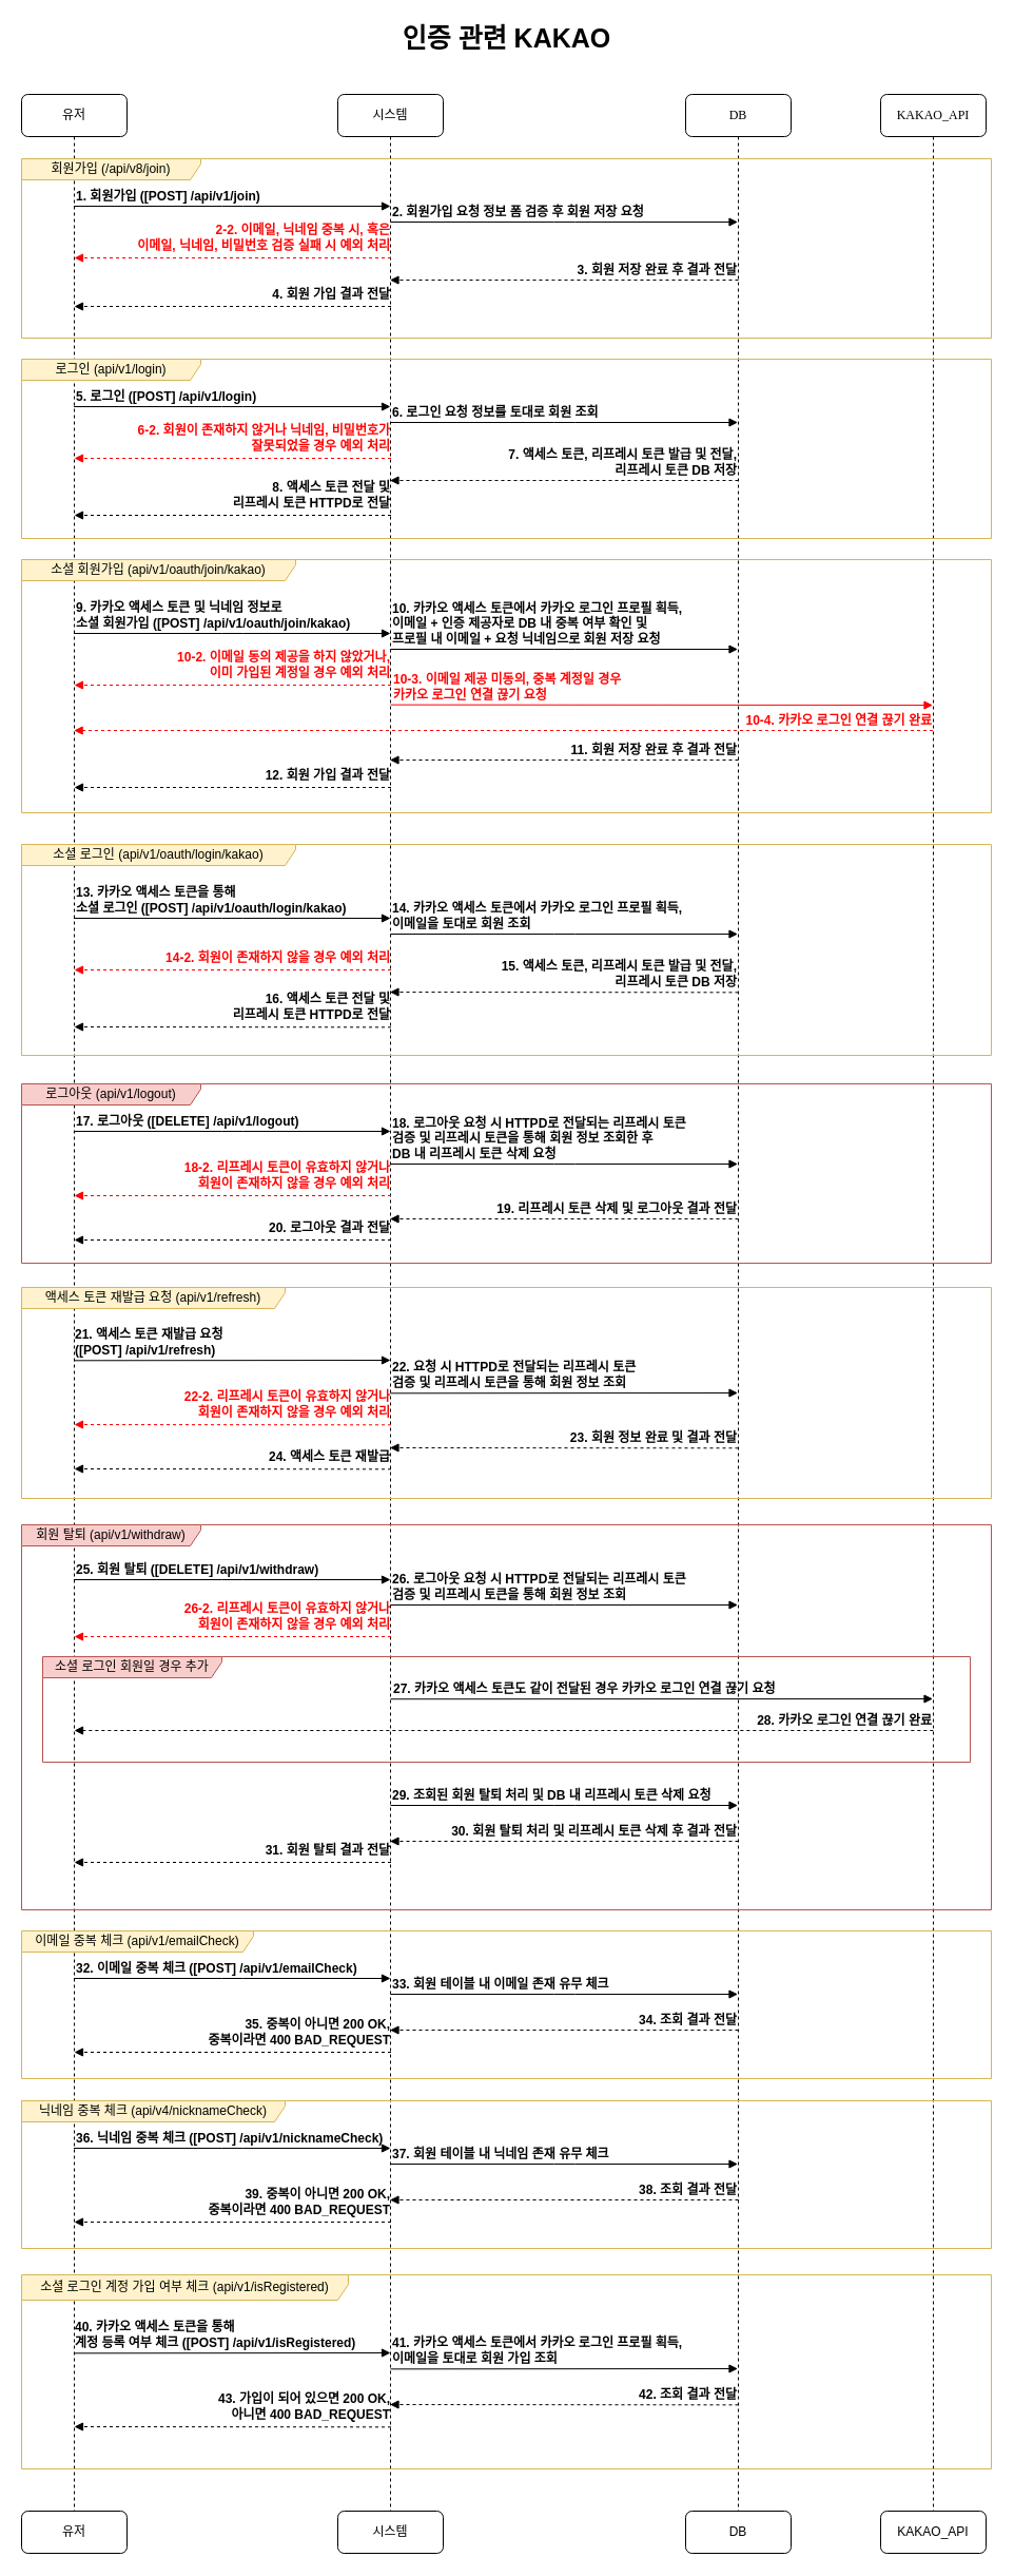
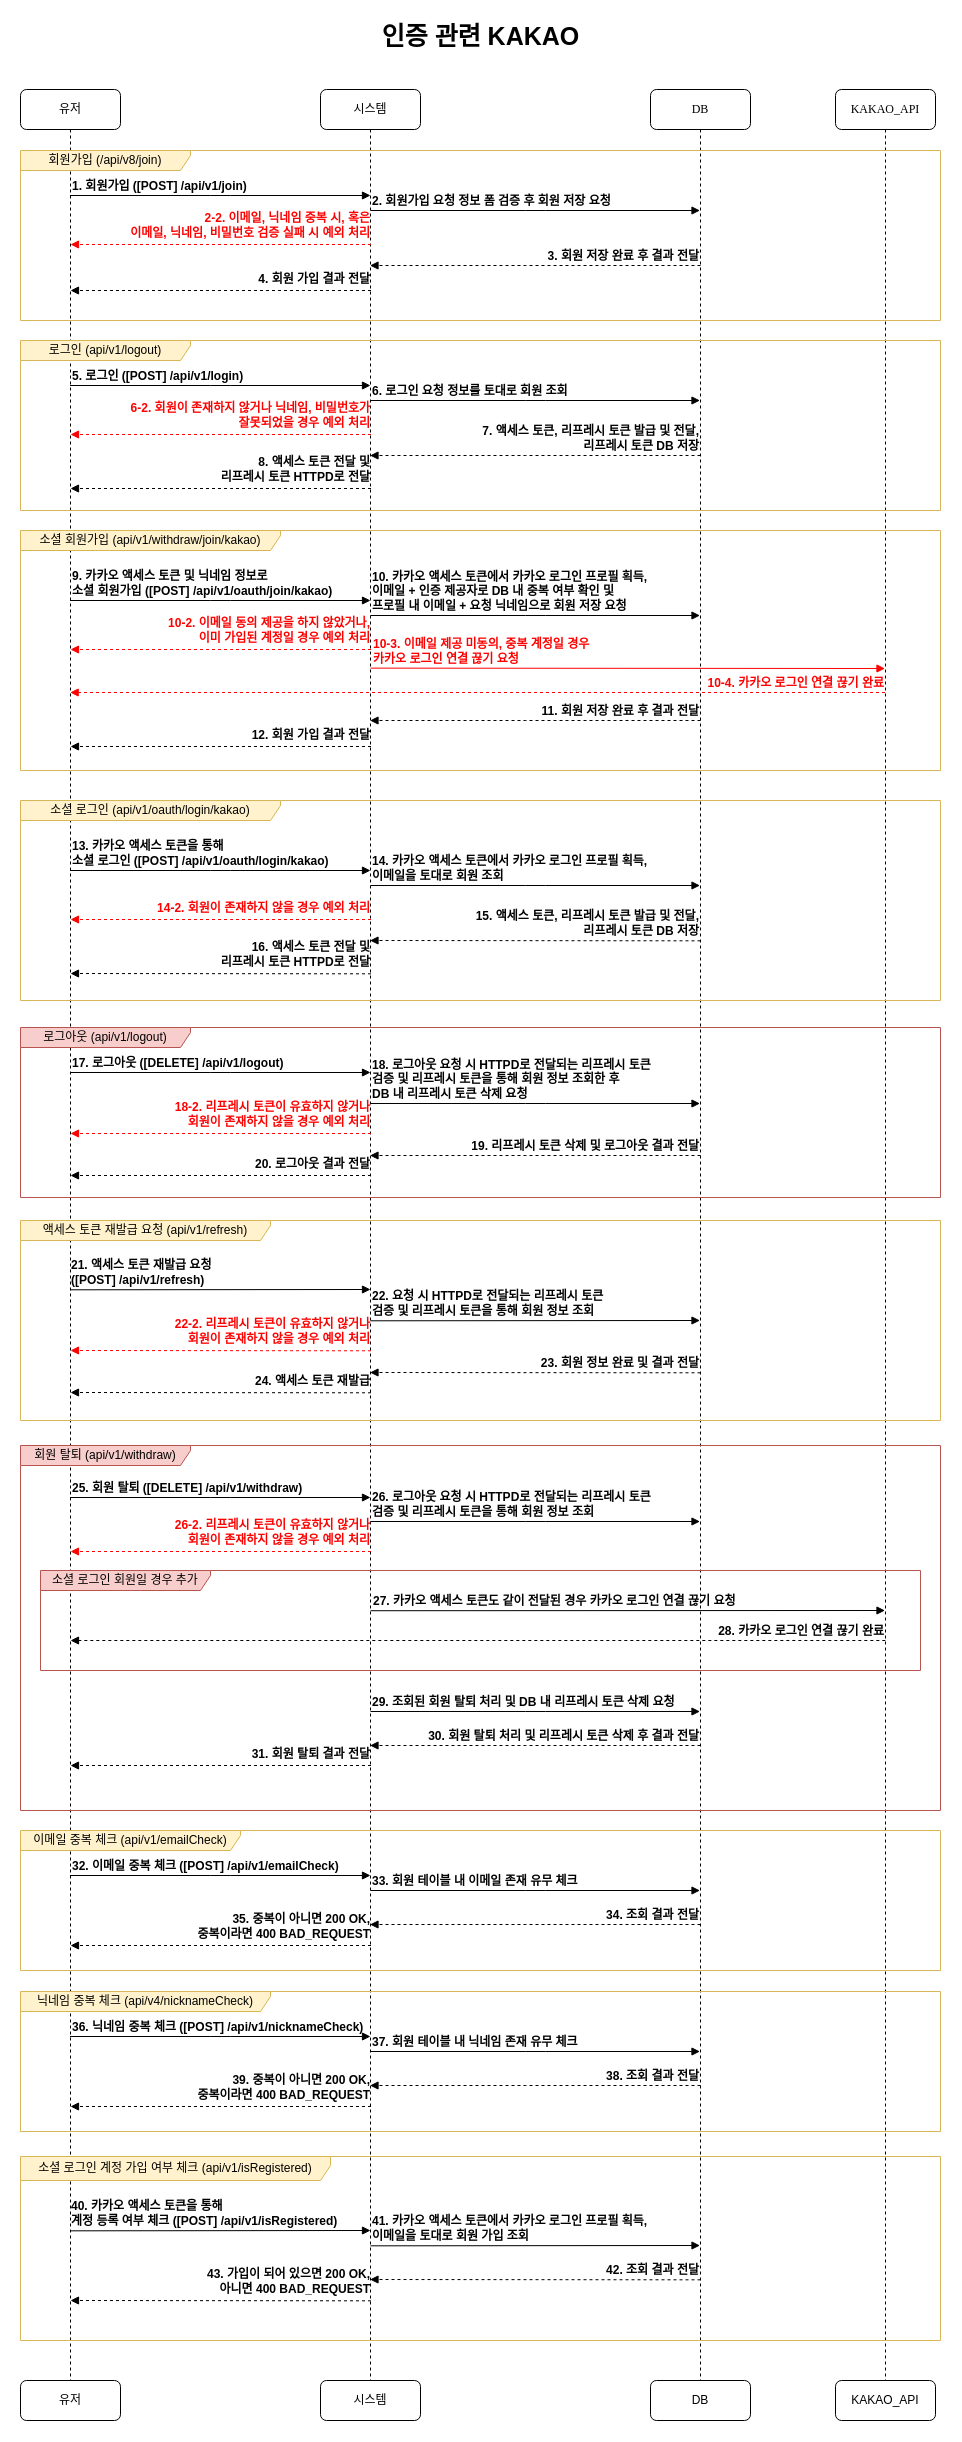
- <mxCell id="20" value="로그인 (api/v1/login)" style="shape=umlFrame;whiteSpace=wrap;html=1;pointerEvents=0;width=170;height=20;fillColor=#fff2cc;strokeColor=#d6b656;" vertex="1" parent="1"><mxGeometry x="20" y="340" width="920" height="170" as="geometry" /></mxCell>
+ <mxCell id="20" value="로그인 (api/v1/logout)" style="shape=umlFrame;whiteSpace=wrap;html=1;pointerEvents=0;width=170;height=20;fillColor=#fff2cc;strokeColor=#d6b656;" vertex="1" parent="1"><mxGeometry x="20" y="340" width="920" height="170" as="geometry" /></mxCell>
- <mxCell id="26" value="소셜 회원가입 (api/v1/oauth/join/kakao)" style="shape=umlFrame;whiteSpace=wrap;html=1;pointerEvents=0;width=260;height=20;fillColor=#fff2cc;strokeColor=#d6b656;" vertex="1" parent="1"><mxGeometry x="20" y="530" width="920" height="240" as="geometry" /></mxCell>
+ <mxCell id="26" value="소셜 회원가입 (api/v1/withdraw/join/kakao)" style="shape=umlFrame;whiteSpace=wrap;html=1;pointerEvents=0;width=260;height=20;fillColor=#fff2cc;strokeColor=#d6b656;" vertex="1" parent="1"><mxGeometry x="20" y="530" width="920" height="240" as="geometry" /></mxCell>
